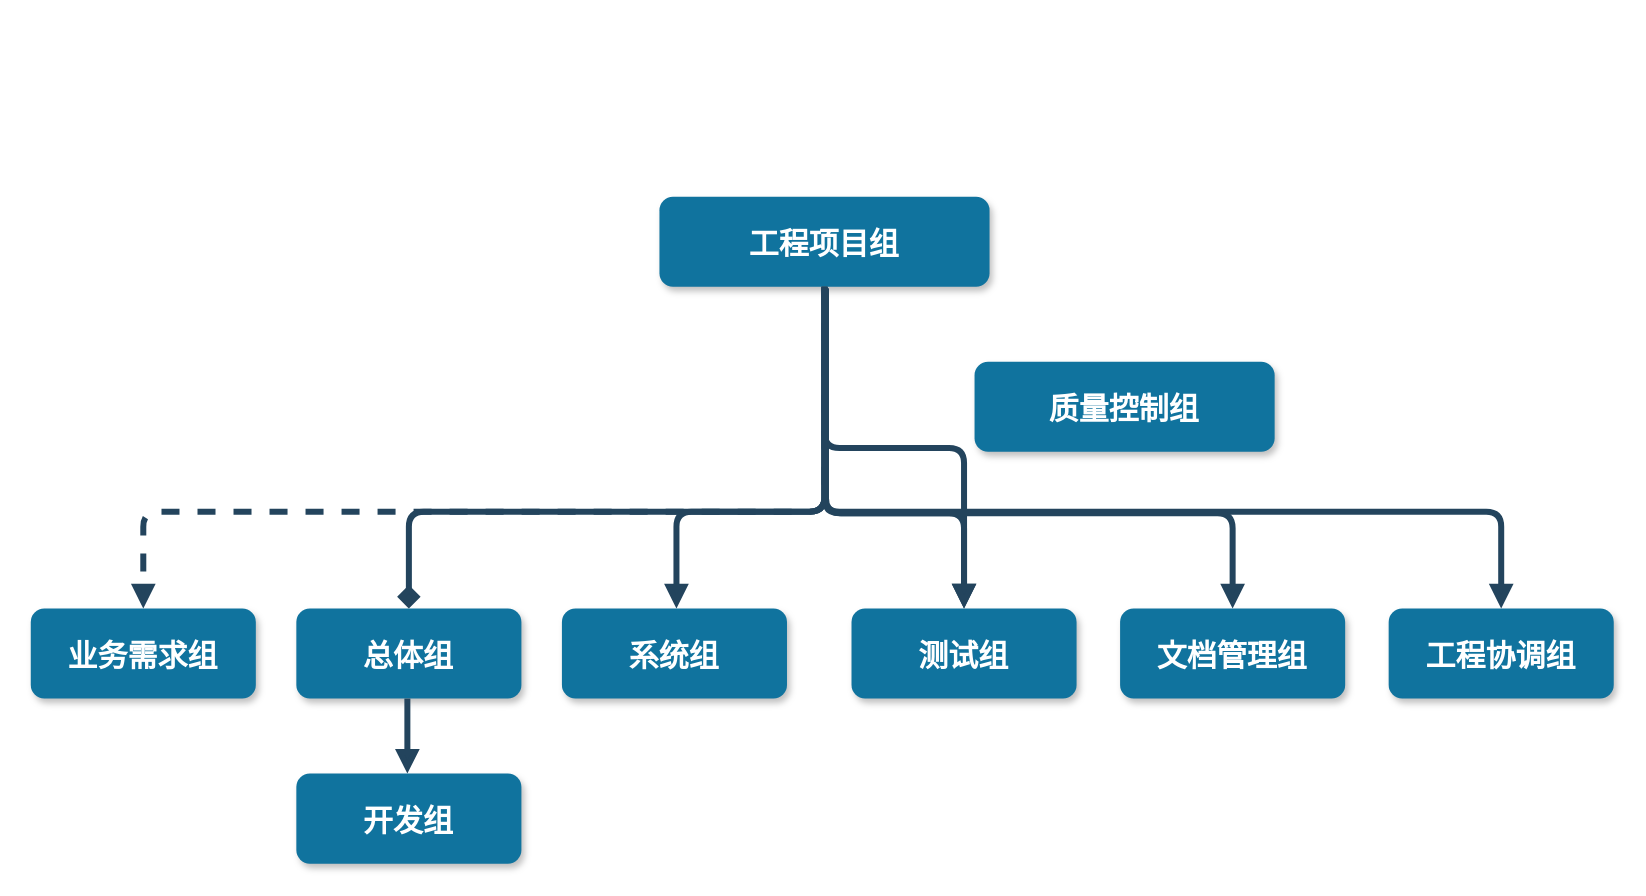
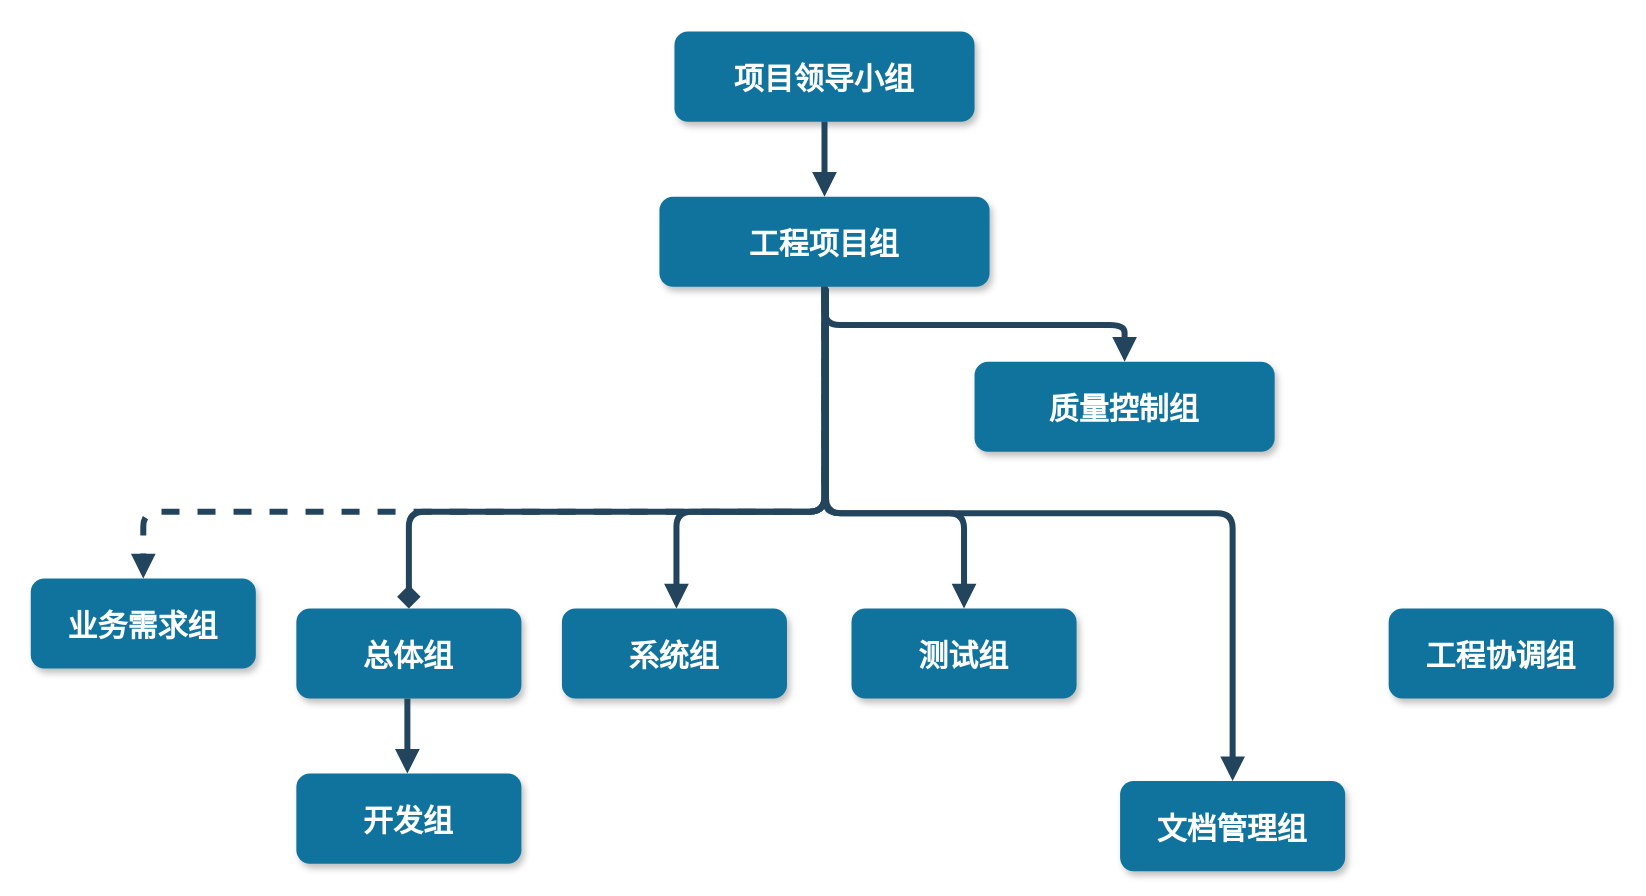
+ <mxCell id="2" value="项目领导小组" style="rounded=1;fillColor=#10739E;strokeColor=none;shadow=1;gradientColor=none;fontStyle=1;fontColor=#FFFFFF;fontSize=20;" parent="1" vertex="1"><mxGeometry x="449" y="20.5" width="200" height="60" as="geometry" /></mxCell>
+ <mxCell id="11" value="" style="edgeStyle=elbowEdgeStyle;elbow=vertical;strokeWidth=4;endArrow=block;endFill=1;fontStyle=1;strokeColor=#23445D;fontSize=20;" parent="1" source="2" target="3" edge="1"><mxGeometry x="22" y="165.5" width="100" height="100" as="geometry"><mxPoint x="-201" y="50.5" as="sourcePoint" /><mxPoint x="-101" y="-49.5" as="targetPoint" /></mxGeometry></mxCell>
- <mxCell id="12" value="" style="edgeStyle=elbowEdgeStyle;elbow=vertical;strokeWidth=4;endArrow=block;endFill=1;fontStyle=1;strokeColor=#23445D;fontSize=20;" parent="1" source="3" target="9" edge="1"><mxGeometry x="22" y="165.5" width="100" height="100" as="geometry"><mxPoint x="-201" y="50.5" as="sourcePoint" /><mxPoint x="-101" y="-49.5" as="targetPoint" /></mxGeometry></mxCell>
+ <mxCell id="12" value="" style="edgeStyle=elbowEdgeStyle;elbow=vertical;strokeWidth=4;endArrow=block;endFill=1;fontStyle=1;strokeColor=#23445D;fontSize=20;" parent="1" source="3" target="4" edge="1"><mxGeometry x="22" y="165.5" width="100" height="100" as="geometry"><mxPoint x="-201" y="50.5" as="sourcePoint" /><mxPoint x="-101" y="-49.5" as="targetPoint" /></mxGeometry></mxCell>
- <mxCell id="14" value="" style="edgeStyle=elbowEdgeStyle;elbow=vertical;strokeWidth=4;endArrow=block;endFill=1;fontStyle=1;strokeColor=#23445D;fontSize=20;" parent="1" source="3" target="10" edge="1"><mxGeometry x="22" y="165.5" width="100" height="100" as="geometry"><mxPoint x="-201" y="50.5" as="sourcePoint" /><mxPoint x="-101" y="-49.5" as="targetPoint" /><Array as="points"><mxPoint x="749" y="340.5" /></Array></mxGeometry></mxCell>
- <mxCell id="5" value="业务需求组" style="rounded=1;fillColor=#10739E;strokeColor=none;shadow=1;gradientColor=none;fontStyle=1;fontColor=#FFFFFF;fontSize=20;" parent="1" vertex="1"><mxGeometry x="20" y="405" width="150" height="60" as="geometry" /></mxCell>
+ <mxCell id="5" value="业务需求组" style="rounded=1;fillColor=#10739E;strokeColor=none;shadow=1;gradientColor=none;fontStyle=1;fontColor=#FFFFFF;fontSize=20;" parent="1" vertex="1"><mxGeometry x="20" y="385" width="150" height="60" as="geometry" /></mxCell>
- <mxCell id="16" value="文档管理组" style="rounded=1;fillColor=#10739E;strokeColor=none;shadow=1;gradientColor=none;fontStyle=1;fontColor=#FFFFFF;fontSize=20;" parent="1" vertex="1"><mxGeometry x="746" y="405" width="150" height="60" as="geometry" /></mxCell>
+ <mxCell id="16" value="文档管理组" style="rounded=1;fillColor=#10739E;strokeColor=none;shadow=1;gradientColor=none;fontStyle=1;fontColor=#FFFFFF;fontSize=20;" parent="1" vertex="1"><mxGeometry x="746" y="520" width="150" height="60" as="geometry" /></mxCell>
